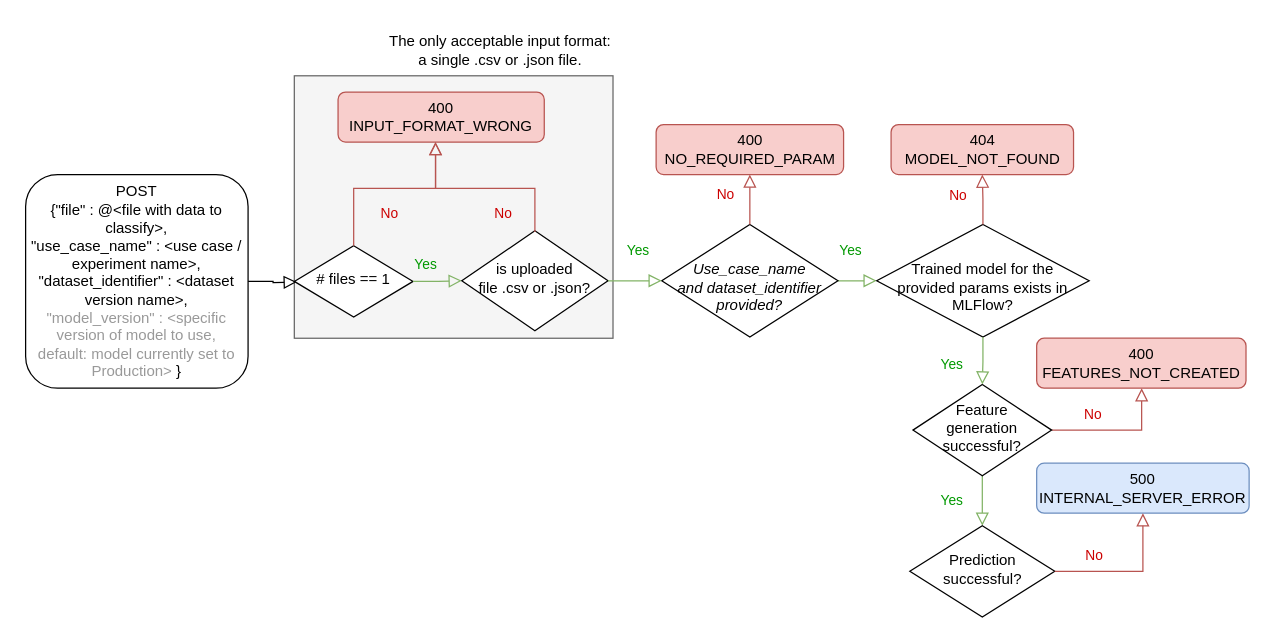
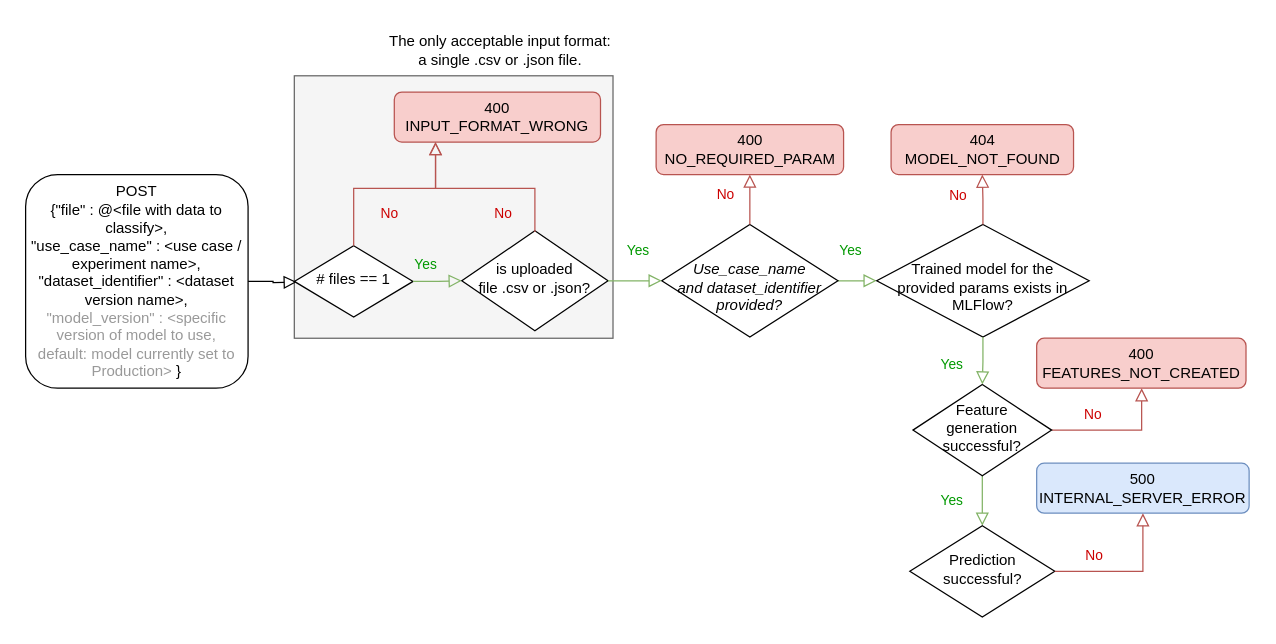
- <mxCell id="16" value="&lt;div&gt;400&lt;/div&gt;&lt;div&gt;INPUT_FORMAT_WRONG&lt;br&gt;&lt;/div&gt;" style="rounded=1;whiteSpace=wrap;html=1;fontSize=12;glass=0;strokeWidth=1;shadow=0;fillColor=#f8cecc;strokeColor=#b85450;" parent="1" vertex="1"><mxGeometry x="270" y="73" width="165" height="40" as="geometry" /></mxCell>
+ <mxCell id="16" value="&lt;div&gt;400&lt;/div&gt;&lt;div&gt;INPUT_FORMAT_WRONG&lt;br&gt;&lt;/div&gt;" style="rounded=1;whiteSpace=wrap;html=1;fontSize=12;glass=0;strokeWidth=1;shadow=0;fillColor=#f8cecc;strokeColor=#b85450;" parent="1" vertex="1"><mxGeometry x="315" y="73" width="165" height="40" as="geometry" /></mxCell>
